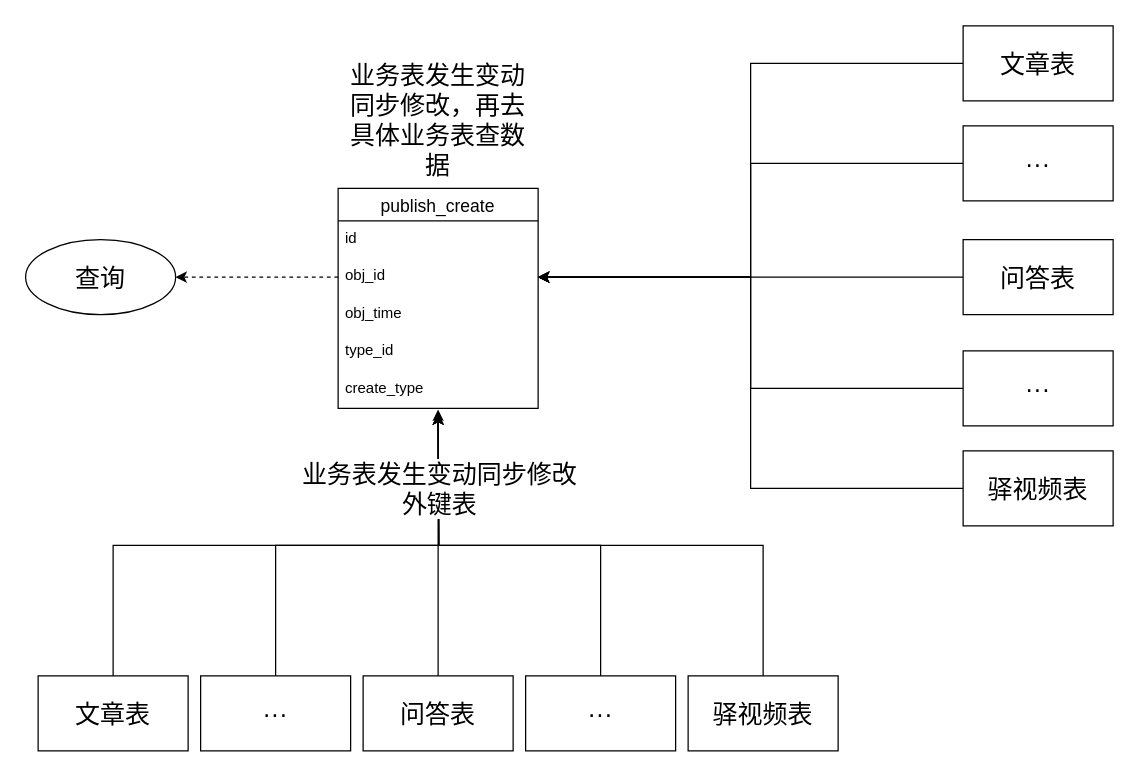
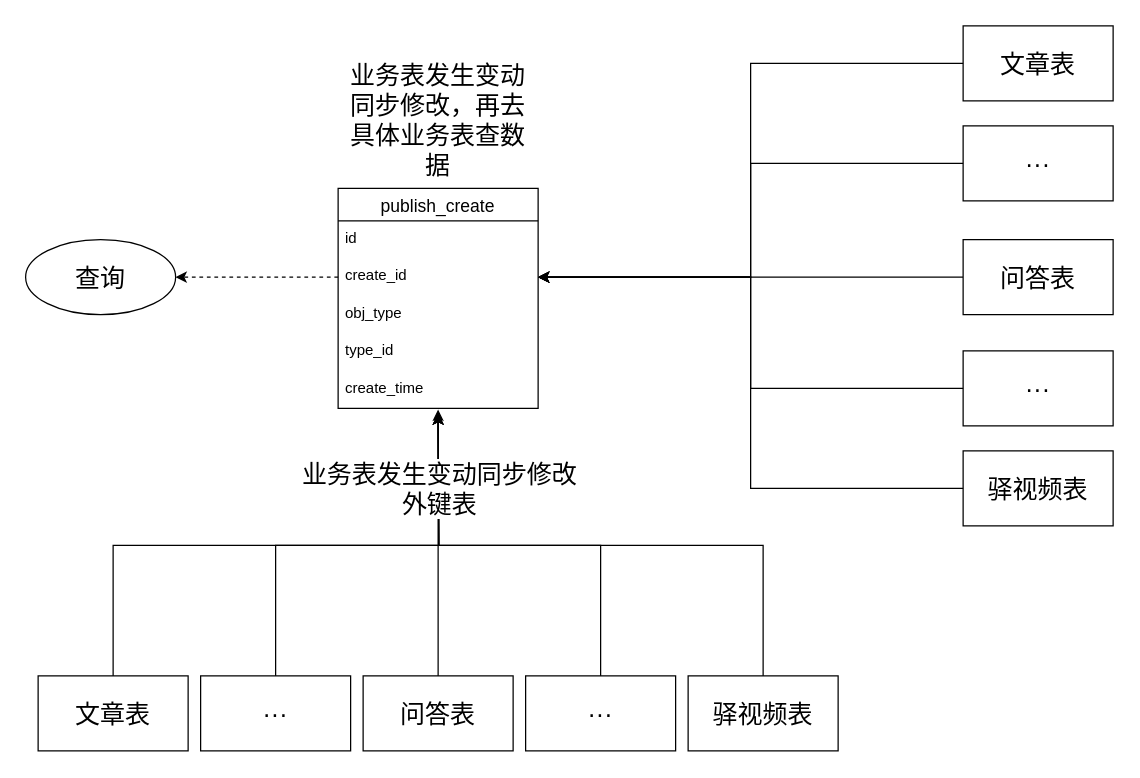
- <mxCell id="4" value="obj_id" style="text;strokeColor=none;fillColor=none;spacingLeft=4;spacingRight=4;overflow=hidden;rotatable=0;points=[[0,0.5],[1,0.5]];portConstraint=eastwest;fontSize=12;" vertex="1" parent="2"><mxGeometry y="56" width="160" height="30" as="geometry" /></mxCell>
+ <mxCell id="4" value="create_id" style="text;strokeColor=none;fillColor=none;spacingLeft=4;spacingRight=4;overflow=hidden;rotatable=0;points=[[0,0.5],[1,0.5]];portConstraint=eastwest;fontSize=12;" vertex="1" parent="2"><mxGeometry y="56" width="160" height="30" as="geometry" /></mxCell>
- <mxCell id="5" value="obj_time" style="text;strokeColor=none;fillColor=none;spacingLeft=4;spacingRight=4;overflow=hidden;rotatable=0;points=[[0,0.5],[1,0.5]];portConstraint=eastwest;fontSize=12;" vertex="1" parent="2"><mxGeometry y="86" width="160" height="30" as="geometry" /></mxCell>
+ <mxCell id="5" value="obj_type" style="text;strokeColor=none;fillColor=none;spacingLeft=4;spacingRight=4;overflow=hidden;rotatable=0;points=[[0,0.5],[1,0.5]];portConstraint=eastwest;fontSize=12;" vertex="1" parent="2"><mxGeometry y="86" width="160" height="30" as="geometry" /></mxCell>
- <mxCell id="7" value="create_type" style="text;strokeColor=none;fillColor=none;spacingLeft=4;spacingRight=4;overflow=hidden;rotatable=0;points=[[0,0.5],[1,0.5]];portConstraint=eastwest;fontSize=12;" vertex="1" parent="2"><mxGeometry y="146" width="160" height="30" as="geometry" /></mxCell>
+ <mxCell id="7" value="create_time" style="text;strokeColor=none;fillColor=none;spacingLeft=4;spacingRight=4;overflow=hidden;rotatable=0;points=[[0,0.5],[1,0.5]];portConstraint=eastwest;fontSize=12;" vertex="1" parent="2"><mxGeometry y="146" width="160" height="30" as="geometry" /></mxCell>
